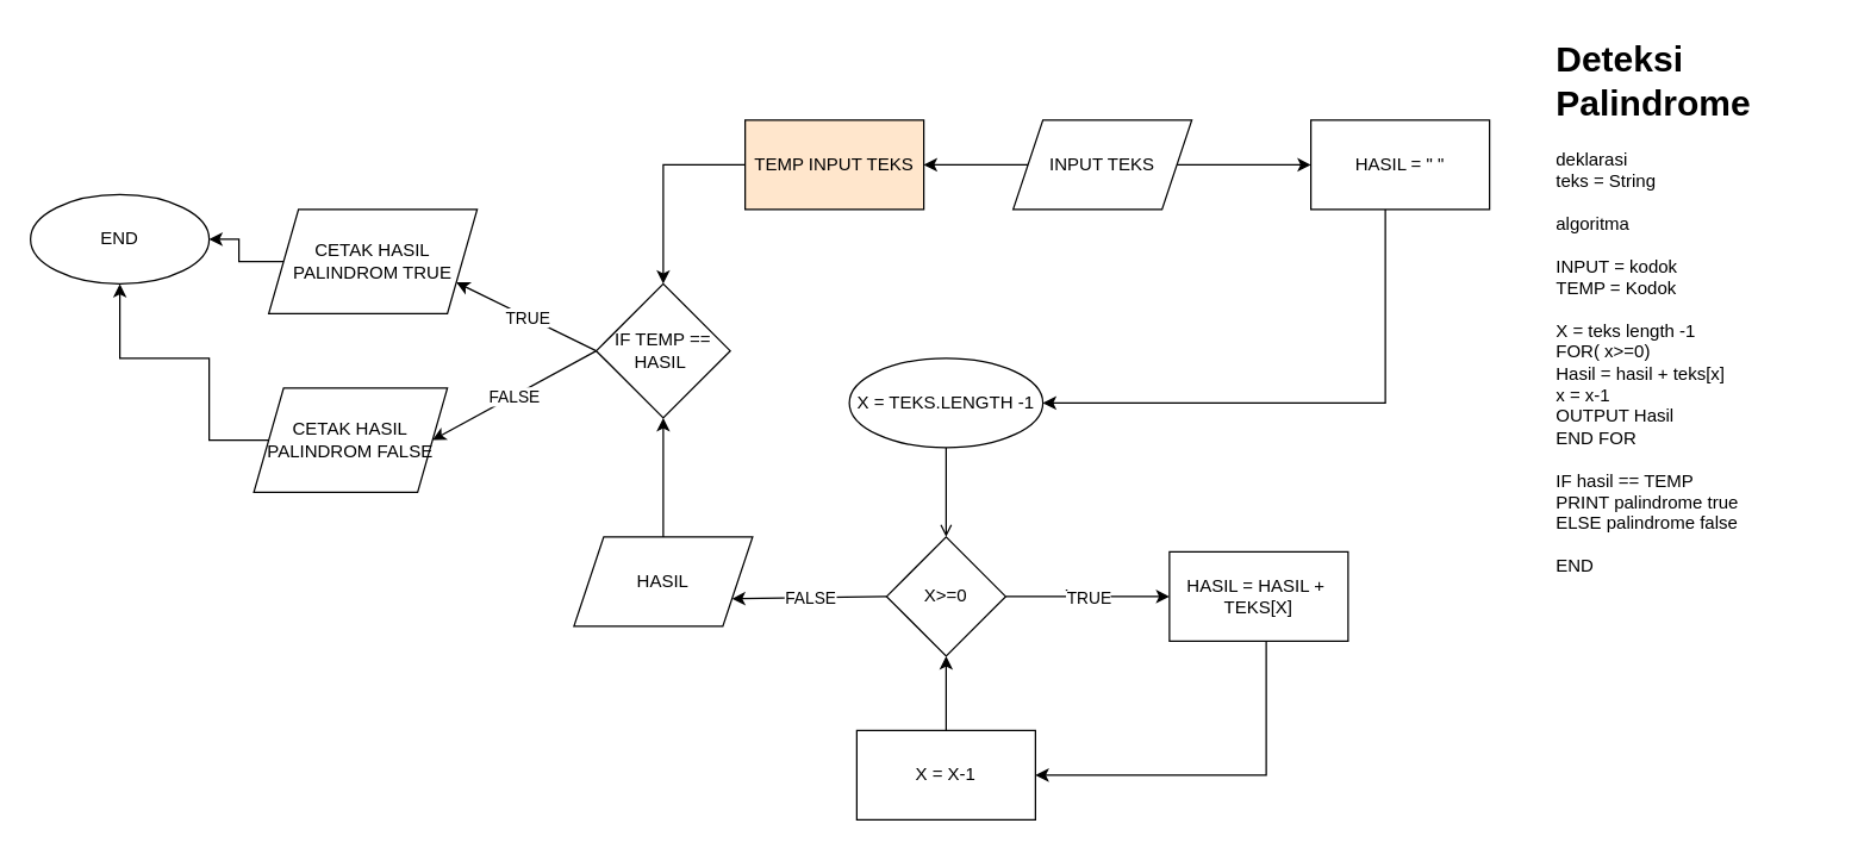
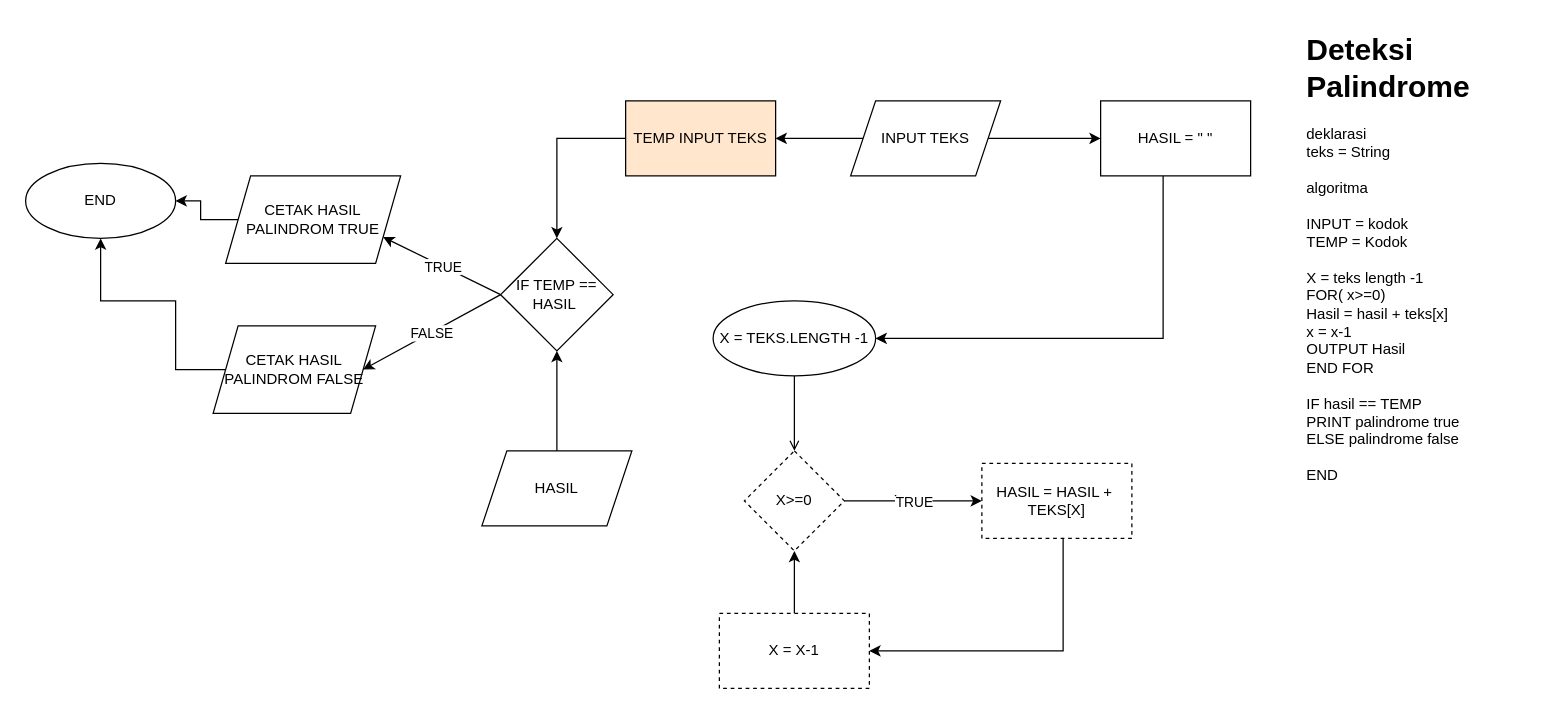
- <mxCell id="9" value="X&amp;gt;=0" style="rhombus;whiteSpace=wrap;html=1;" vertex="1" parent="1"><mxGeometry x="595" y="360" width="80" height="80" as="geometry" /></mxCell>
+ <mxCell id="9" value="X&amp;gt;=0" style="rhombus;whiteSpace=wrap;html=1;dashed=1;" vertex="1" parent="1"><mxGeometry x="595" y="360" width="80" height="80" as="geometry" /></mxCell>
- <mxCell id="13" value="HASIL = HASIL +&amp;nbsp; TEKS[X]" style="whiteSpace=wrap;html=1;" vertex="1" parent="1"><mxGeometry x="785" y="370" width="120" height="60" as="geometry" /></mxCell>
+ <mxCell id="13" value="HASIL = HASIL +&amp;nbsp; TEKS[X]" style="whiteSpace=wrap;html=1;dashed=1;" vertex="1" parent="1"><mxGeometry x="785" y="370" width="120" height="60" as="geometry" /></mxCell>
- <mxCell id="29" value="" style="endArrow=classic;html=1;rounded=0;exitX=0;exitY=0.5;exitDx=0;exitDy=0;entryX=1;entryY=0.75;entryDx=0;entryDy=0;" edge="1" parent="1" source="9" target="15"><mxGeometry relative="1" as="geometry"><mxPoint x="460" y="360" as="sourcePoint" /><mxPoint x="540" y="420" as="targetPoint" /></mxGeometry></mxCell>
- <mxCell id="30" value="FALSE" style="edgeLabel;resizable=0;html=1;align=center;verticalAlign=middle;" connectable="0" vertex="1" parent="29"><mxGeometry relative="1" as="geometry" /></mxCell>
- <mxCell id="11" value="X = X-1" style="whiteSpace=wrap;html=1;" vertex="1" parent="1"><mxGeometry x="575" y="490" width="120" height="60" as="geometry" /></mxCell>
+ <mxCell id="11" value="X = X-1" style="whiteSpace=wrap;html=1;dashed=1;" vertex="1" parent="1"><mxGeometry x="575" y="490" width="120" height="60" as="geometry" /></mxCell>
